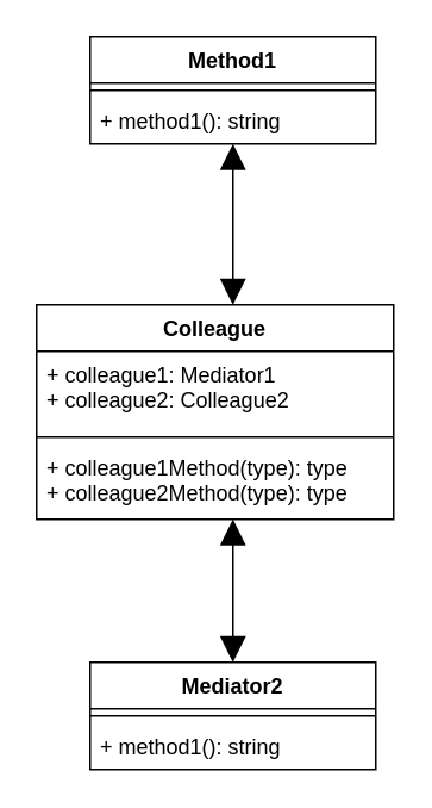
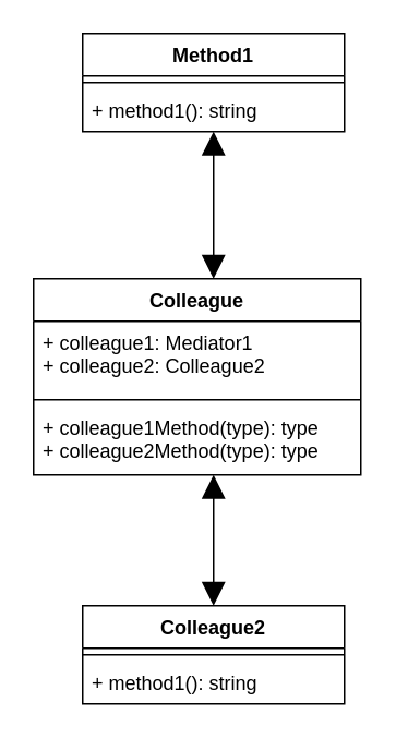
- <mxCell id="9" value="Mediator2" style="swimlane;fontStyle=1;align=center;verticalAlign=top;childLayout=stackLayout;horizontal=1;startSize=26;horizontalStack=0;resizeParent=1;resizeParentMax=0;resizeLast=0;collapsible=1;marginBottom=0;" vertex="1" parent="1"><mxGeometry x="50" y="370" width="160" height="60" as="geometry" /></mxCell>
+ <mxCell id="9" value="Colleague2" style="swimlane;fontStyle=1;align=center;verticalAlign=top;childLayout=stackLayout;horizontal=1;startSize=26;horizontalStack=0;resizeParent=1;resizeParentMax=0;resizeLast=0;collapsible=1;marginBottom=0;" vertex="1" parent="1"><mxGeometry x="50" y="370" width="160" height="60" as="geometry" /></mxCell>
